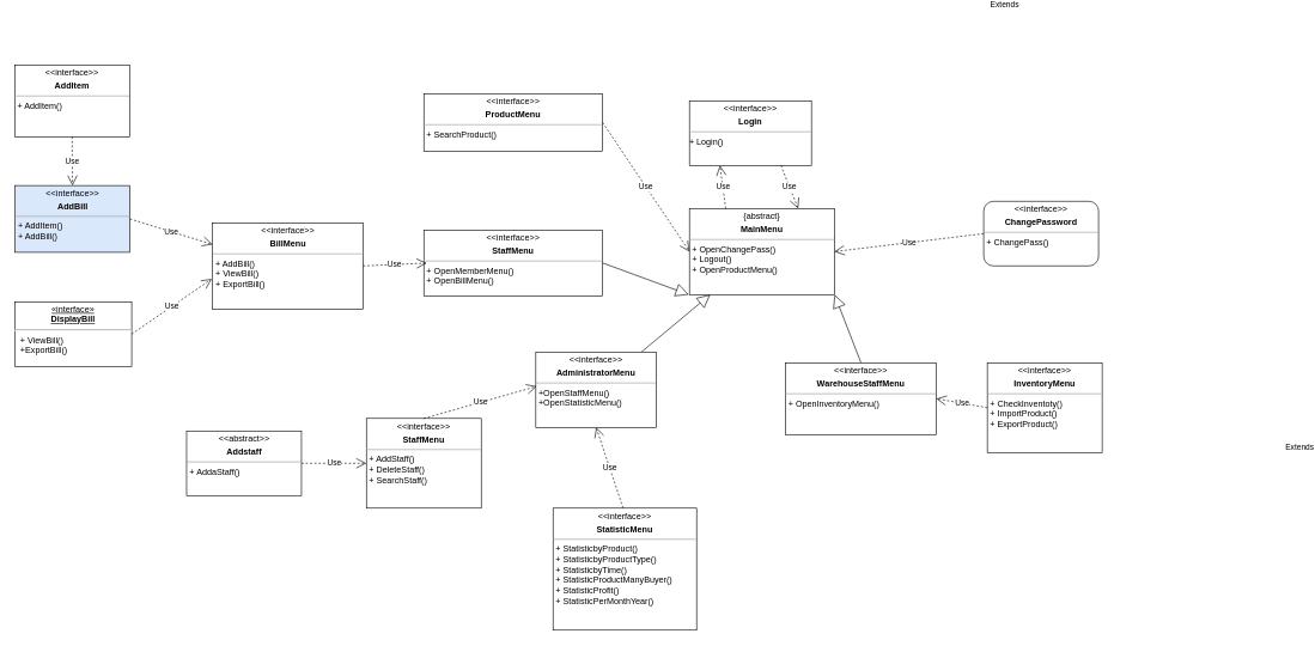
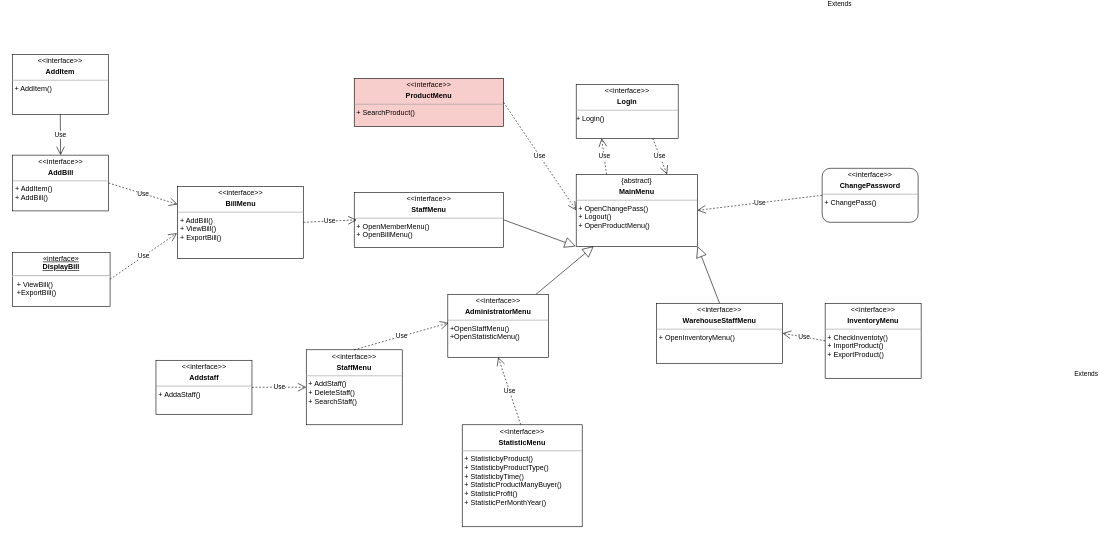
- <mxCell id="12" value="&lt;p style=&quot;margin: 0px ; margin-top: 4px ; text-align: center&quot;&gt;&amp;lt;&amp;lt;interface&amp;gt;&amp;gt;&lt;/p&gt;&lt;p style=&quot;margin: 0px ; margin-top: 4px ; text-align: center&quot;&gt;&lt;b&gt;ProductMenu&lt;/b&gt;&lt;/p&gt;&lt;hr size=&quot;1&quot;&gt;&lt;p style=&quot;margin: 0px ; margin-left: 4px&quot;&gt;&lt;/p&gt;&lt;p style=&quot;margin: 0px ; margin-left: 4px&quot;&gt;+ SearchProduct()&lt;/p&gt;" style="verticalAlign=top;align=left;overflow=fill;fontSize=12;fontFamily=Helvetica;html=1;" parent="1" vertex="1"><mxGeometry x="590" y="60" width="249" height="80" as="geometry" /></mxCell>
+ <mxCell id="12" value="&lt;p style=&quot;margin: 0px ; margin-top: 4px ; text-align: center&quot;&gt;&amp;lt;&amp;lt;interface&amp;gt;&amp;gt;&lt;/p&gt;&lt;p style=&quot;margin: 0px ; margin-top: 4px ; text-align: center&quot;&gt;&lt;b&gt;ProductMenu&lt;/b&gt;&lt;/p&gt;&lt;hr size=&quot;1&quot;&gt;&lt;p style=&quot;margin: 0px ; margin-left: 4px&quot;&gt;&lt;/p&gt;&lt;p style=&quot;margin: 0px ; margin-left: 4px&quot;&gt;+ SearchProduct()&lt;/p&gt;" style="verticalAlign=top;align=left;overflow=fill;fontSize=12;fontFamily=Helvetica;html=1;fillColor=#f8cecc;" parent="1" vertex="1"><mxGeometry x="590" y="60" width="249" height="80" as="geometry" /></mxCell>
- <mxCell id="20" value="Use" style="endArrow=open;endSize=12;dashed=1;html=1;entryX=0.5;entryY=0;entryDx=0;entryDy=0;exitX=0.5;exitY=1;exitDx=0;exitDy=0;" parent="1" source="19" target="18" edge="1"><mxGeometry width="160" relative="1" as="geometry"><mxPoint x="-300" y="45" as="sourcePoint" /><mxPoint x="-140" y="45" as="targetPoint" /></mxGeometry></mxCell>
+ <mxCell id="20" value="Use" style="endArrow=open;endSize=12;dashed=0;html=1;entryX=0.5;entryY=0;entryDx=0;entryDy=0;exitX=0.5;exitY=1;exitDx=0;exitDy=0;" parent="1" source="19" target="18" edge="1"><mxGeometry width="160" relative="1" as="geometry"><mxPoint x="-300" y="45" as="sourcePoint" /><mxPoint x="-140" y="45" as="targetPoint" /></mxGeometry></mxCell>
- <mxCell id="18" value="&lt;p style=&quot;margin: 0px ; margin-top: 4px ; text-align: center&quot;&gt;&amp;lt;&amp;lt;interface&amp;gt;&amp;gt;&lt;/p&gt;&lt;p style=&quot;margin: 0px ; margin-top: 4px ; text-align: center&quot;&gt;&lt;b&gt;AddBill&lt;/b&gt;&lt;/p&gt;&lt;hr size=&quot;1&quot;&gt;&lt;p style=&quot;margin: 0px ; margin-left: 4px&quot;&gt;&lt;/p&gt;&lt;p style=&quot;margin: 0px ; margin-left: 4px&quot;&gt;+ AddItem()&lt;/p&gt;&lt;p style=&quot;margin: 0px ; margin-left: 4px&quot;&gt;+ AddBill()&lt;/p&gt;" style="verticalAlign=top;align=left;overflow=fill;fontSize=12;fontFamily=Helvetica;html=1;fillColor=#dae8fc;" parent="1" vertex="1"><mxGeometry x="20.5" y="188" width="160" height="93" as="geometry" /></mxCell>
+ <mxCell id="18" value="&lt;p style=&quot;margin: 0px ; margin-top: 4px ; text-align: center&quot;&gt;&amp;lt;&amp;lt;interface&amp;gt;&amp;gt;&lt;/p&gt;&lt;p style=&quot;margin: 0px ; margin-top: 4px ; text-align: center&quot;&gt;&lt;b&gt;AddBill&lt;/b&gt;&lt;/p&gt;&lt;hr size=&quot;1&quot;&gt;&lt;p style=&quot;margin: 0px ; margin-left: 4px&quot;&gt;&lt;/p&gt;&lt;p style=&quot;margin: 0px ; margin-left: 4px&quot;&gt;+ AddItem()&lt;/p&gt;&lt;p style=&quot;margin: 0px ; margin-left: 4px&quot;&gt;+ AddBill()&lt;/p&gt;" style="verticalAlign=top;align=left;overflow=fill;fontSize=12;fontFamily=Helvetica;html=1;" parent="1" vertex="1"><mxGeometry x="20.5" y="188" width="160" height="93" as="geometry" /></mxCell>
- <mxCell id="26" value="&lt;p style=&quot;margin: 0px ; margin-top: 4px ; text-align: center&quot;&gt;&amp;lt;&amp;lt;abstract&amp;gt;&amp;gt;&lt;/p&gt;&lt;p style=&quot;margin: 0px ; margin-top: 4px ; text-align: center&quot;&gt;&lt;b&gt;Addstaff&lt;/b&gt;&lt;/p&gt;&lt;hr size=&quot;1&quot;&gt;&lt;p style=&quot;margin: 0px ; margin-left: 4px&quot;&gt;&lt;/p&gt;&lt;p style=&quot;margin: 0px ; margin-left: 4px&quot;&gt;+ AddaStaff()&lt;/p&gt;" style="verticalAlign=top;align=left;overflow=fill;fontSize=12;fontFamily=Helvetica;html=1;" parent="1" vertex="1"><mxGeometry x="259.5" y="530" width="160" height="90" as="geometry" /></mxCell>
+ <mxCell id="26" value="&lt;p style=&quot;margin: 0px ; margin-top: 4px ; text-align: center&quot;&gt;&amp;lt;&amp;lt;interface&amp;gt;&amp;gt;&lt;/p&gt;&lt;p style=&quot;margin: 0px ; margin-top: 4px ; text-align: center&quot;&gt;&lt;b&gt;Addstaff&lt;/b&gt;&lt;/p&gt;&lt;hr size=&quot;1&quot;&gt;&lt;p style=&quot;margin: 0px ; margin-left: 4px&quot;&gt;&lt;/p&gt;&lt;p style=&quot;margin: 0px ; margin-left: 4px&quot;&gt;+ AddaStaff()&lt;/p&gt;" style="verticalAlign=top;align=left;overflow=fill;fontSize=12;fontFamily=Helvetica;html=1;" parent="1" vertex="1"><mxGeometry x="259.5" y="530" width="160" height="90" as="geometry" /></mxCell>
